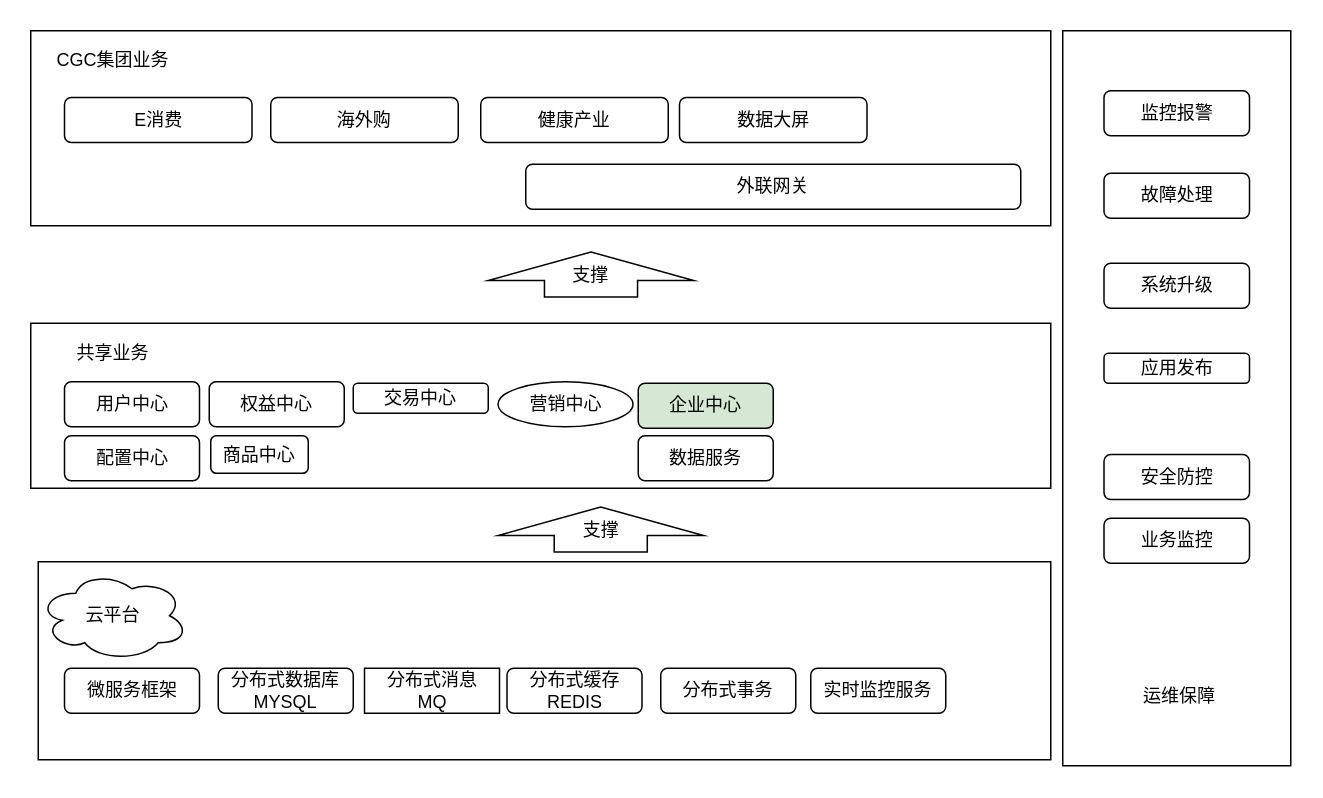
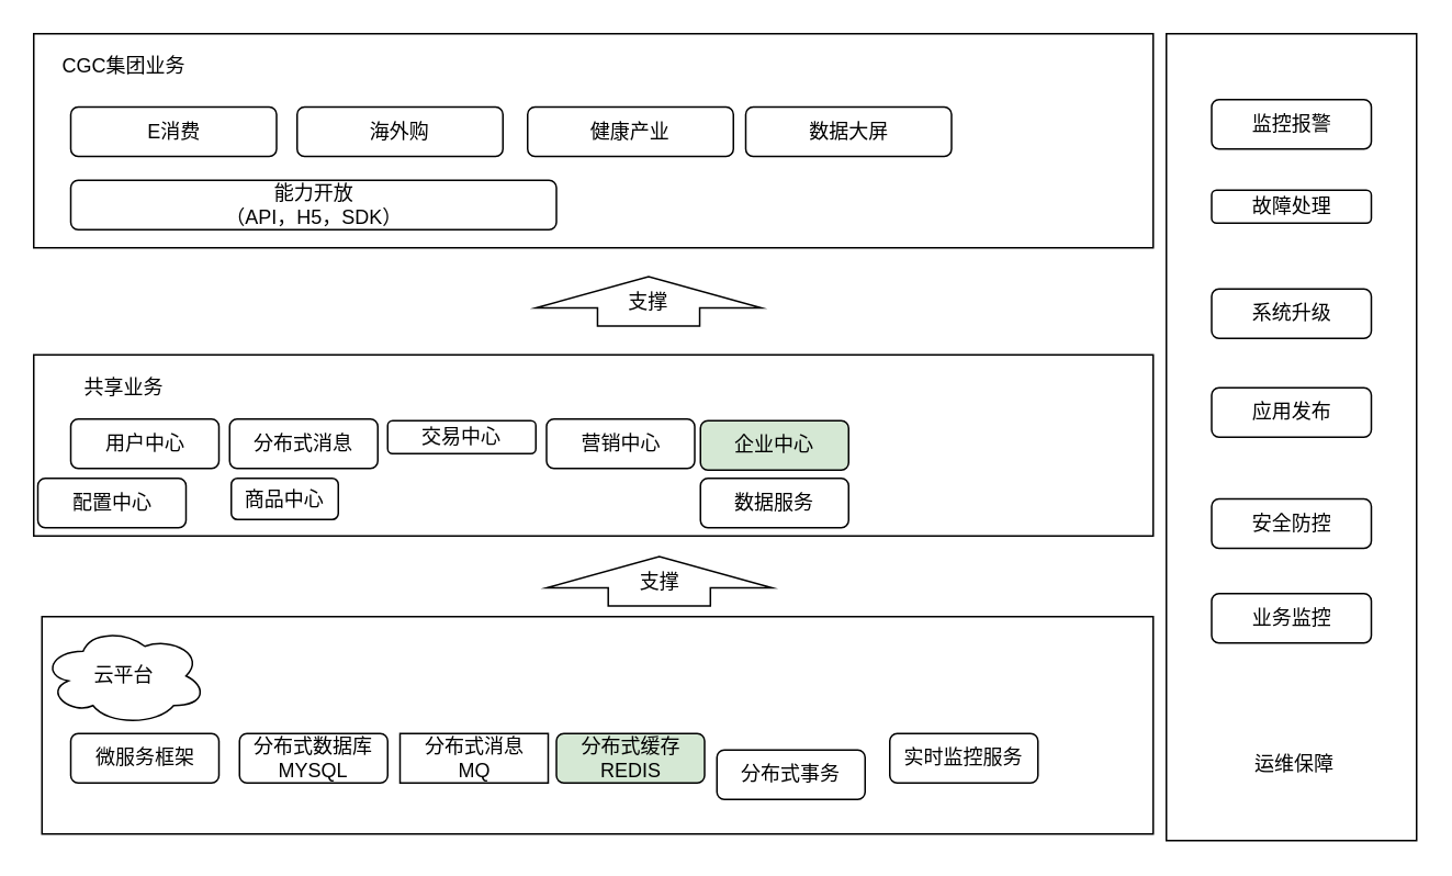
+ <mxCell id="32" value="能力开放&lt;br&gt;（API，H5，SDK）" style="rounded=1;whiteSpace=wrap;html=1;" vertex="1" parent="1"><mxGeometry x="42.5" y="109" width="295" height="30" as="geometry" /></mxCell>
- <mxCell id="33" value="外联网关" style="rounded=1;whiteSpace=wrap;html=1;" vertex="1" parent="1"><mxGeometry x="350" y="109" width="330" height="30" as="geometry" /></mxCell>
- <mxCell id="13" value="故障处理" style="rounded=1;whiteSpace=wrap;html=1;" vertex="1" parent="1"><mxGeometry x="735.5" y="115" width="97" height="30" as="geometry" /></mxCell>
+ <mxCell id="13" value="故障处理" style="rounded=1;whiteSpace=wrap;html=1;" vertex="1" parent="1"><mxGeometry x="735.5" y="115" width="97" height="20" as="geometry" /></mxCell>
- <mxCell id="15" value="应用发布" style="rounded=1;whiteSpace=wrap;html=1;" vertex="1" parent="1"><mxGeometry x="735.5" y="235" width="97" height="20" as="geometry" /></mxCell>
+ <mxCell id="15" value="应用发布" style="rounded=1;whiteSpace=wrap;html=1;" vertex="1" parent="1"><mxGeometry x="735.5" y="235" width="97" height="30" as="geometry" /></mxCell>
- <mxCell id="21" value="权益中心" style="rounded=1;whiteSpace=wrap;html=1;" vertex="1" parent="1"><mxGeometry x="139" y="254" width="90" height="30" as="geometry" /></mxCell>
+ <mxCell id="21" value="分布式消息" style="rounded=1;whiteSpace=wrap;html=1;" vertex="1" parent="1"><mxGeometry x="139" y="254" width="90" height="30" as="geometry" /></mxCell>
- <mxCell id="19" value="营销中心" style="ellipse;whiteSpace=wrap;html=1;" vertex="1" parent="1"><mxGeometry x="331.5" y="254" width="90" height="30" as="geometry" /></mxCell>
+ <mxCell id="19" value="营销中心" style="rounded=1;whiteSpace=wrap;html=1;" vertex="1" parent="1"><mxGeometry x="331.5" y="254" width="90" height="30" as="geometry" /></mxCell>
- <mxCell id="25" value="配置中心" style="rounded=1;whiteSpace=wrap;html=1;" vertex="1" parent="1"><mxGeometry x="42.5" y="290" width="90" height="30" as="geometry" /></mxCell>
+ <mxCell id="25" value="配置中心" style="rounded=1;whiteSpace=wrap;html=1;" vertex="1" parent="1"><mxGeometry x="22.5" y="290" width="90" height="30" as="geometry" /></mxCell>
- <mxCell id="17" value="业务监控" style="rounded=1;whiteSpace=wrap;html=1;" vertex="1" parent="1"><mxGeometry x="735.5" y="345" width="97" height="30" as="geometry" /></mxCell>
+ <mxCell id="17" value="业务监控" style="rounded=1;whiteSpace=wrap;html=1;" vertex="1" parent="1"><mxGeometry x="735.5" y="360" width="97" height="30" as="geometry" /></mxCell>
- <mxCell id="29" value="分布式缓存&lt;br&gt;REDIS" style="rounded=1;whiteSpace=wrap;html=1;" vertex="1" parent="1"><mxGeometry x="337.5" y="445" width="90" height="30" as="geometry" /></mxCell>
+ <mxCell id="29" value="分布式缓存&lt;br&gt;REDIS" style="rounded=1;whiteSpace=wrap;html=1;fillColor=#d5e8d4;" vertex="1" parent="1"><mxGeometry x="337.5" y="445" width="90" height="30" as="geometry" /></mxCell>
- <mxCell id="30" value="分布式事务" style="rounded=1;whiteSpace=wrap;html=1;" vertex="1" parent="1"><mxGeometry x="440" y="445" width="90" height="30" as="geometry" /></mxCell>
+ <mxCell id="30" value="分布式事务" style="rounded=1;whiteSpace=wrap;html=1;" vertex="1" parent="1"><mxGeometry x="435" y="455" width="90" height="30" as="geometry" /></mxCell>
